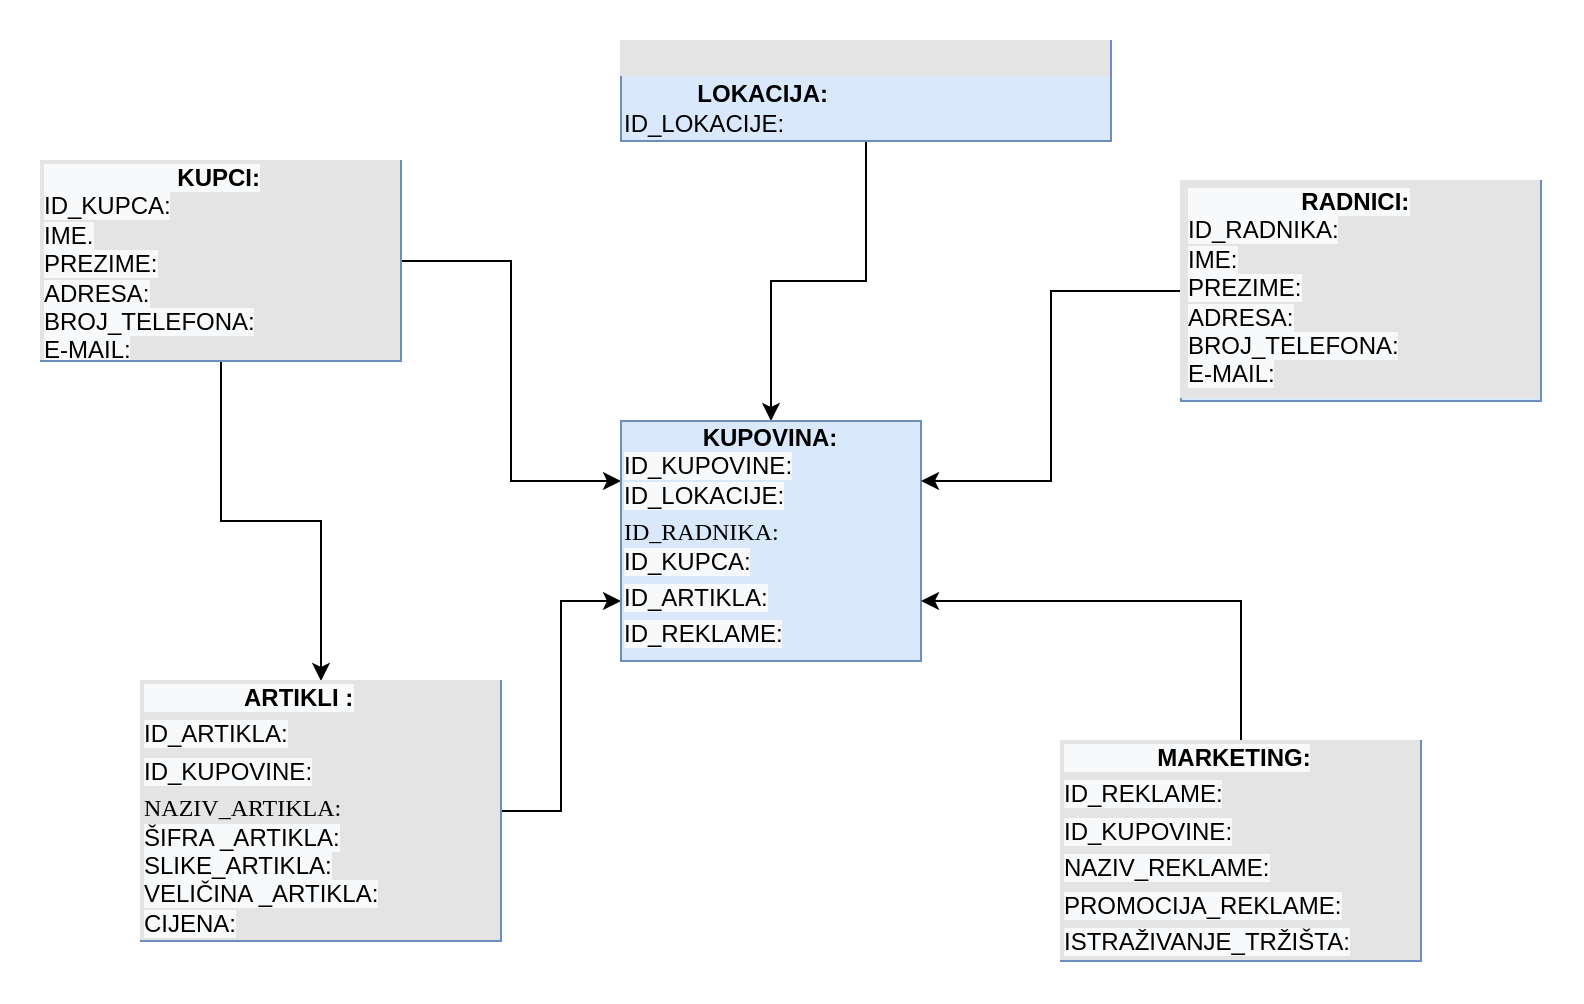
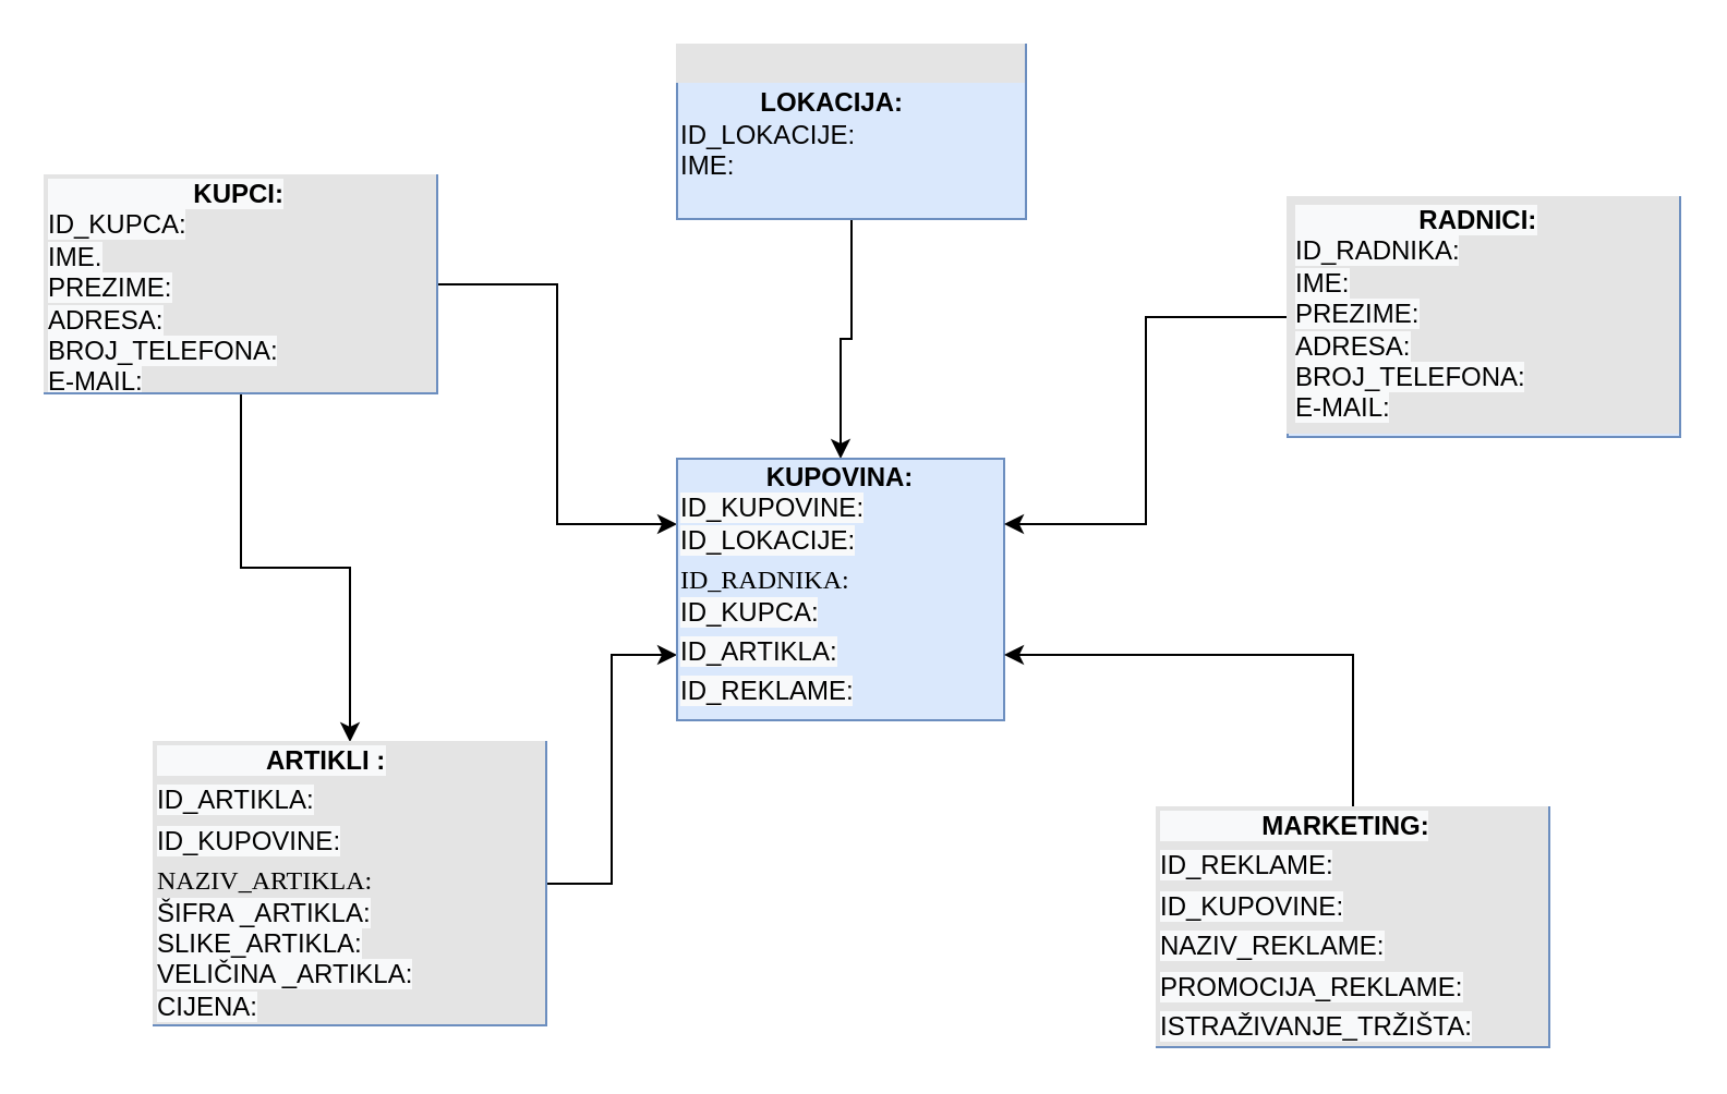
- <mxCell id="3" value="&lt;div style=&quot;box-sizing: border-box ; width: 100% ; background: #e4e4e4 ; padding: 2px&quot;&gt;&lt;br&gt;&lt;/div&gt;&lt;table style=&quot;width: 100% ; font-size: 1em&quot; cellpadding=&quot;2&quot; cellspacing=&quot;0&quot;&gt;&lt;tbody&gt;&lt;tr&gt;&lt;td&gt;&lt;b style=&quot;font-family: &amp;#34;helvetica&amp;#34; ; text-align: center&quot;&gt;&amp;nbsp; &amp;nbsp; &amp;nbsp; &amp;nbsp; &amp;nbsp; &amp;nbsp;LOKACIJA:&lt;/b&gt;&lt;br style=&quot;font-family: &amp;#34;helvetica&amp;#34; ; text-align: center&quot;&gt;&lt;span style=&quot;font-family: &amp;#34;helvetica&amp;#34; ; text-align: center&quot;&gt;ID_LOKACIJE:&lt;/span&gt;&lt;br style=&quot;font-family: &amp;#34;helvetica&amp;#34; ; text-align: center&quot;&gt;&lt;span style=&quot;font-family: &amp;#34;helvetica&amp;#34; ; text-align: center&quot;&gt;IME:&lt;/span&gt;&lt;br&gt;&lt;/td&gt;&lt;td&gt;&lt;br&gt;&lt;/td&gt;&lt;/tr&gt;&lt;tr&gt;&lt;td&gt;&lt;/td&gt;&lt;td&gt;&lt;br&gt;&lt;/td&gt;&lt;/tr&gt;&lt;tr&gt;&lt;td&gt;&lt;/td&gt;&lt;td&gt;&lt;br&gt;&lt;/td&gt;&lt;/tr&gt;&lt;tr&gt;&lt;td&gt;&lt;br&gt;&lt;/td&gt;&lt;td&gt;&lt;br&gt;&lt;/td&gt;&lt;/tr&gt;&lt;tr&gt;&lt;td&gt;&lt;br&gt;&lt;/td&gt;&lt;td&gt;&lt;br&gt;&lt;/td&gt;&lt;/tr&gt;&lt;tr&gt;&lt;td&gt;&lt;br&gt;&lt;/td&gt;&lt;td&gt;&lt;br&gt;&lt;/td&gt;&lt;/tr&gt;&lt;/tbody&gt;&lt;/table&gt;" style="verticalAlign=top;align=left;overflow=fill;html=1;rounded=0;shadow=0;comic=0;labelBackgroundColor=none;strokeWidth=1;fontFamily=Verdana;fontSize=12;fillColor=#dae8fc;strokeColor=#6c8ebf;" parent="1" vertex="1"><mxGeometry x="310" y="20" width="245" height="50" as="geometry" /></mxCell>
+ <mxCell id="3" value="&lt;div style=&quot;box-sizing: border-box ; width: 100% ; background: #e4e4e4 ; padding: 2px&quot;&gt;&lt;br&gt;&lt;/div&gt;&lt;table style=&quot;width: 100% ; font-size: 1em&quot; cellpadding=&quot;2&quot; cellspacing=&quot;0&quot;&gt;&lt;tbody&gt;&lt;tr&gt;&lt;td&gt;&lt;b style=&quot;font-family: &amp;#34;helvetica&amp;#34; ; text-align: center&quot;&gt;&amp;nbsp; &amp;nbsp; &amp;nbsp; &amp;nbsp; &amp;nbsp; &amp;nbsp;LOKACIJA:&lt;/b&gt;&lt;br style=&quot;font-family: &amp;#34;helvetica&amp;#34; ; text-align: center&quot;&gt;&lt;span style=&quot;font-family: &amp;#34;helvetica&amp;#34; ; text-align: center&quot;&gt;ID_LOKACIJE:&lt;/span&gt;&lt;br style=&quot;font-family: &amp;#34;helvetica&amp;#34; ; text-align: center&quot;&gt;&lt;span style=&quot;font-family: &amp;#34;helvetica&amp;#34; ; text-align: center&quot;&gt;IME:&lt;/span&gt;&lt;br&gt;&lt;/td&gt;&lt;td&gt;&lt;br&gt;&lt;/td&gt;&lt;/tr&gt;&lt;tr&gt;&lt;td&gt;&lt;/td&gt;&lt;td&gt;&lt;br&gt;&lt;/td&gt;&lt;/tr&gt;&lt;tr&gt;&lt;td&gt;&lt;/td&gt;&lt;td&gt;&lt;br&gt;&lt;/td&gt;&lt;/tr&gt;&lt;tr&gt;&lt;td&gt;&lt;br&gt;&lt;/td&gt;&lt;td&gt;&lt;br&gt;&lt;/td&gt;&lt;/tr&gt;&lt;tr&gt;&lt;td&gt;&lt;br&gt;&lt;/td&gt;&lt;td&gt;&lt;br&gt;&lt;/td&gt;&lt;/tr&gt;&lt;tr&gt;&lt;td&gt;&lt;br&gt;&lt;/td&gt;&lt;td&gt;&lt;br&gt;&lt;/td&gt;&lt;/tr&gt;&lt;/tbody&gt;&lt;/table&gt;" style="verticalAlign=top;align=left;overflow=fill;html=1;rounded=0;shadow=0;comic=0;labelBackgroundColor=none;strokeWidth=1;fontFamily=Verdana;fontSize=12;fillColor=#dae8fc;strokeColor=#6c8ebf;" parent="1" vertex="1"><mxGeometry x="310" y="20" width="160" height="80" as="geometry" /></mxCell>
